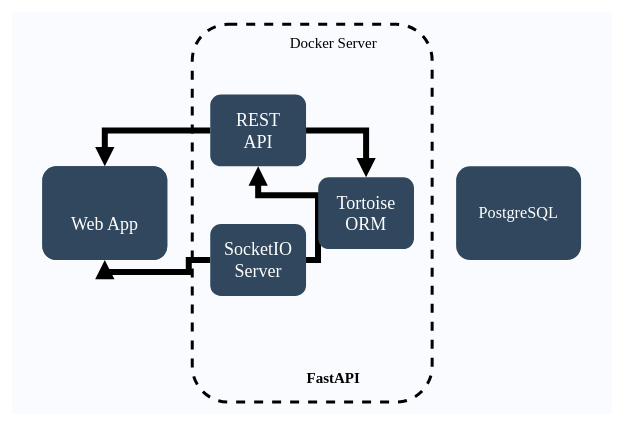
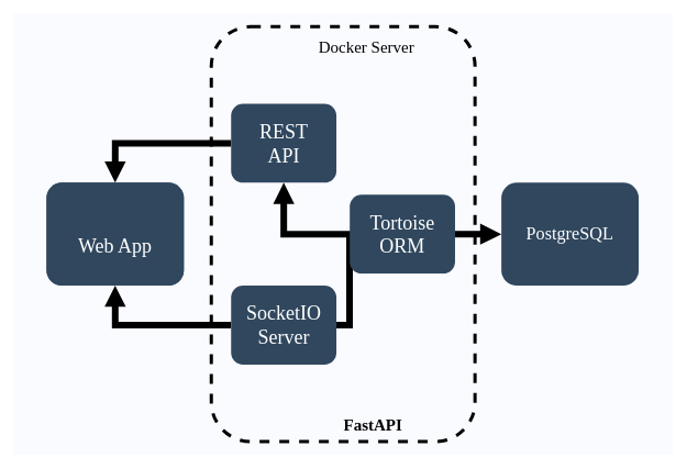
- <mxCell id="13" style="edgeStyle=orthogonalEdgeStyle;rounded=0;orthogonalLoop=1;jettySize=auto;html=1;exitX=1;exitY=0.5;exitDx=0;exitDy=0;entryX=0.5;entryY=0;entryDx=0;entryDy=0;strokeWidth=10;endArrow=block;endFill=1;" parent="1" source="14" target="19" edge="1"><mxGeometry relative="1" as="geometry" /></mxCell>
+ <mxCell id="18" style="edgeStyle=orthogonalEdgeStyle;rounded=0;orthogonalLoop=1;jettySize=auto;html=1;exitX=1;exitY=0.5;exitDx=0;exitDy=0;entryX=0;entryY=0.5;entryDx=0;entryDy=0;strokeWidth=10;endArrow=block;endFill=1;" parent="1" source="19" target="5" edge="1"><mxGeometry relative="1" as="geometry" /></mxCell>
- <mxCell id="17" value="&lt;span style=&quot;color: rgb(255 , 255 , 255) ; font-family: &amp;#34;montserrat&amp;#34; ; font-size: 30px&quot;&gt;SocketIO Server&lt;/span&gt;" style="rounded=1;whiteSpace=wrap;html=1;strokeColor=none;fillColor=#30475E;" parent="1" vertex="1"><mxGeometry x="350" y="373.121" width="159.729" height="119.792" as="geometry" /></mxCell>
+ <mxCell id="17" value="&lt;span style=&quot;color: rgb(255 , 255 , 255) ; font-family: &amp;#34;montserrat&amp;#34; ; font-size: 30px&quot;&gt;SocketIO Server&lt;/span&gt;" style="rounded=1;whiteSpace=wrap;html=1;strokeColor=none;fillColor=#30475E;" parent="1" vertex="1"><mxGeometry x="350" y="433.121" width="159.729" height="119.792" as="geometry" /></mxCell>
- <mxCell id="11" value="&lt;font data-font-src=&quot;https://fonts.googleapis.com/css?family=Montserrat&quot; face=&quot;Montserrat&quot; style=&quot;font-size: 25px&quot;&gt;&lt;b&gt;FastAPI&lt;/b&gt;&lt;/font&gt;" style="text;html=1;strokeColor=none;fillColor=none;align=center;verticalAlign=middle;whiteSpace=wrap;rounded=0;" parent="1" vertex="1"><mxGeometry x="502.71" y="608.75" width="104.59" height="41.67" as="geometry" /></mxCell>
+ <mxCell id="11" value="&lt;font data-font-src=&quot;https://fonts.googleapis.com/css?family=Montserrat&quot; face=&quot;Montserrat&quot; style=&quot;font-size: 25px&quot;&gt;&lt;b&gt;FastAPI&lt;/b&gt;&lt;/font&gt;" style="text;html=1;strokeColor=none;fillColor=none;align=center;verticalAlign=middle;whiteSpace=wrap;rounded=0;" parent="1" vertex="1"><mxGeometry x="512.71" y="623.75" width="104.59" height="41.67" as="geometry" /></mxCell>
